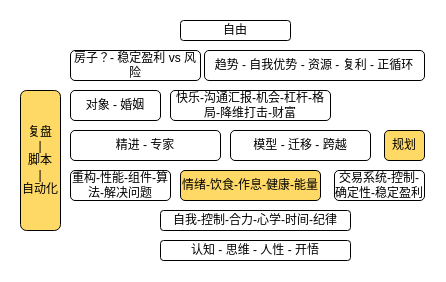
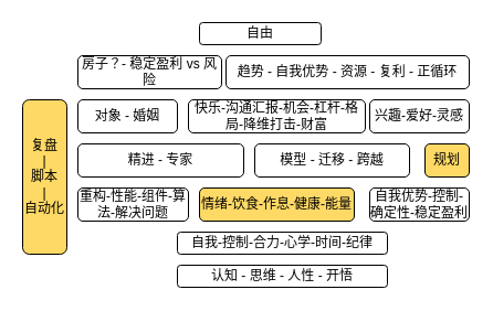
+ <mxCell id="7" value="兴趣-爱好-灵感" style="rounded=1;whiteSpace=wrap;html=1;" parent="1" vertex="1"><mxGeometry x="334" y="90" width="90" height="30" as="geometry" /></mxCell>
- <mxCell id="5" value="交易系统-控制-确定性-稳定盈利" style="rounded=1;whiteSpace=wrap;html=1;" parent="1" vertex="1"><mxGeometry x="334" y="170" width="90" height="30" as="geometry" /></mxCell>
+ <mxCell id="5" value="自我优势-控制-确定性-稳定盈利" style="rounded=1;whiteSpace=wrap;html=1;" parent="1" vertex="1"><mxGeometry x="334" y="170" width="90" height="30" as="geometry" /></mxCell>
